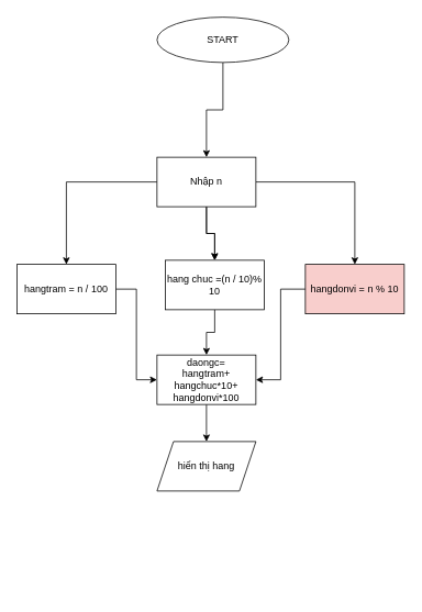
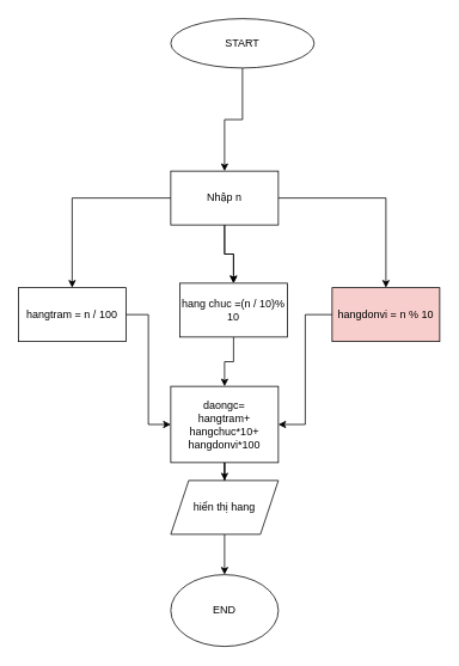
- <mxCell id="16" value="daongc=&lt;br&gt;hangtram+&lt;div&gt;hangchuc*10+&lt;/div&gt;&lt;div&gt;hangdonvi*100&lt;/div&gt;" style="rounded=0;whiteSpace=wrap;html=1;" vertex="1" parent="1"><mxGeometry x="190" y="430" width="120" height="60" as="geometry" /></mxCell>
+ <mxCell id="16" value="daongc=&lt;br&gt;hangtram+&lt;div&gt;hangchuc*10+&lt;/div&gt;&lt;div&gt;hangdonvi*100&lt;/div&gt;" style="rounded=0;whiteSpace=wrap;html=1;" vertex="1" parent="1"><mxGeometry x="190" y="430" width="120" height="85" as="geometry" /></mxCell>
+ <mxCell id="17" style="edgeStyle=orthogonalEdgeStyle;rounded=0;orthogonalLoop=1;jettySize=auto;html=1;" edge="1" parent="1" source="18" target="19"><mxGeometry relative="1" as="geometry" /></mxCell>
+ <mxCell id="19" value="END" style="ellipse;whiteSpace=wrap;html=1;" vertex="1" parent="1"><mxGeometry x="190" y="640" width="120" height="80" as="geometry" /></mxCell>
